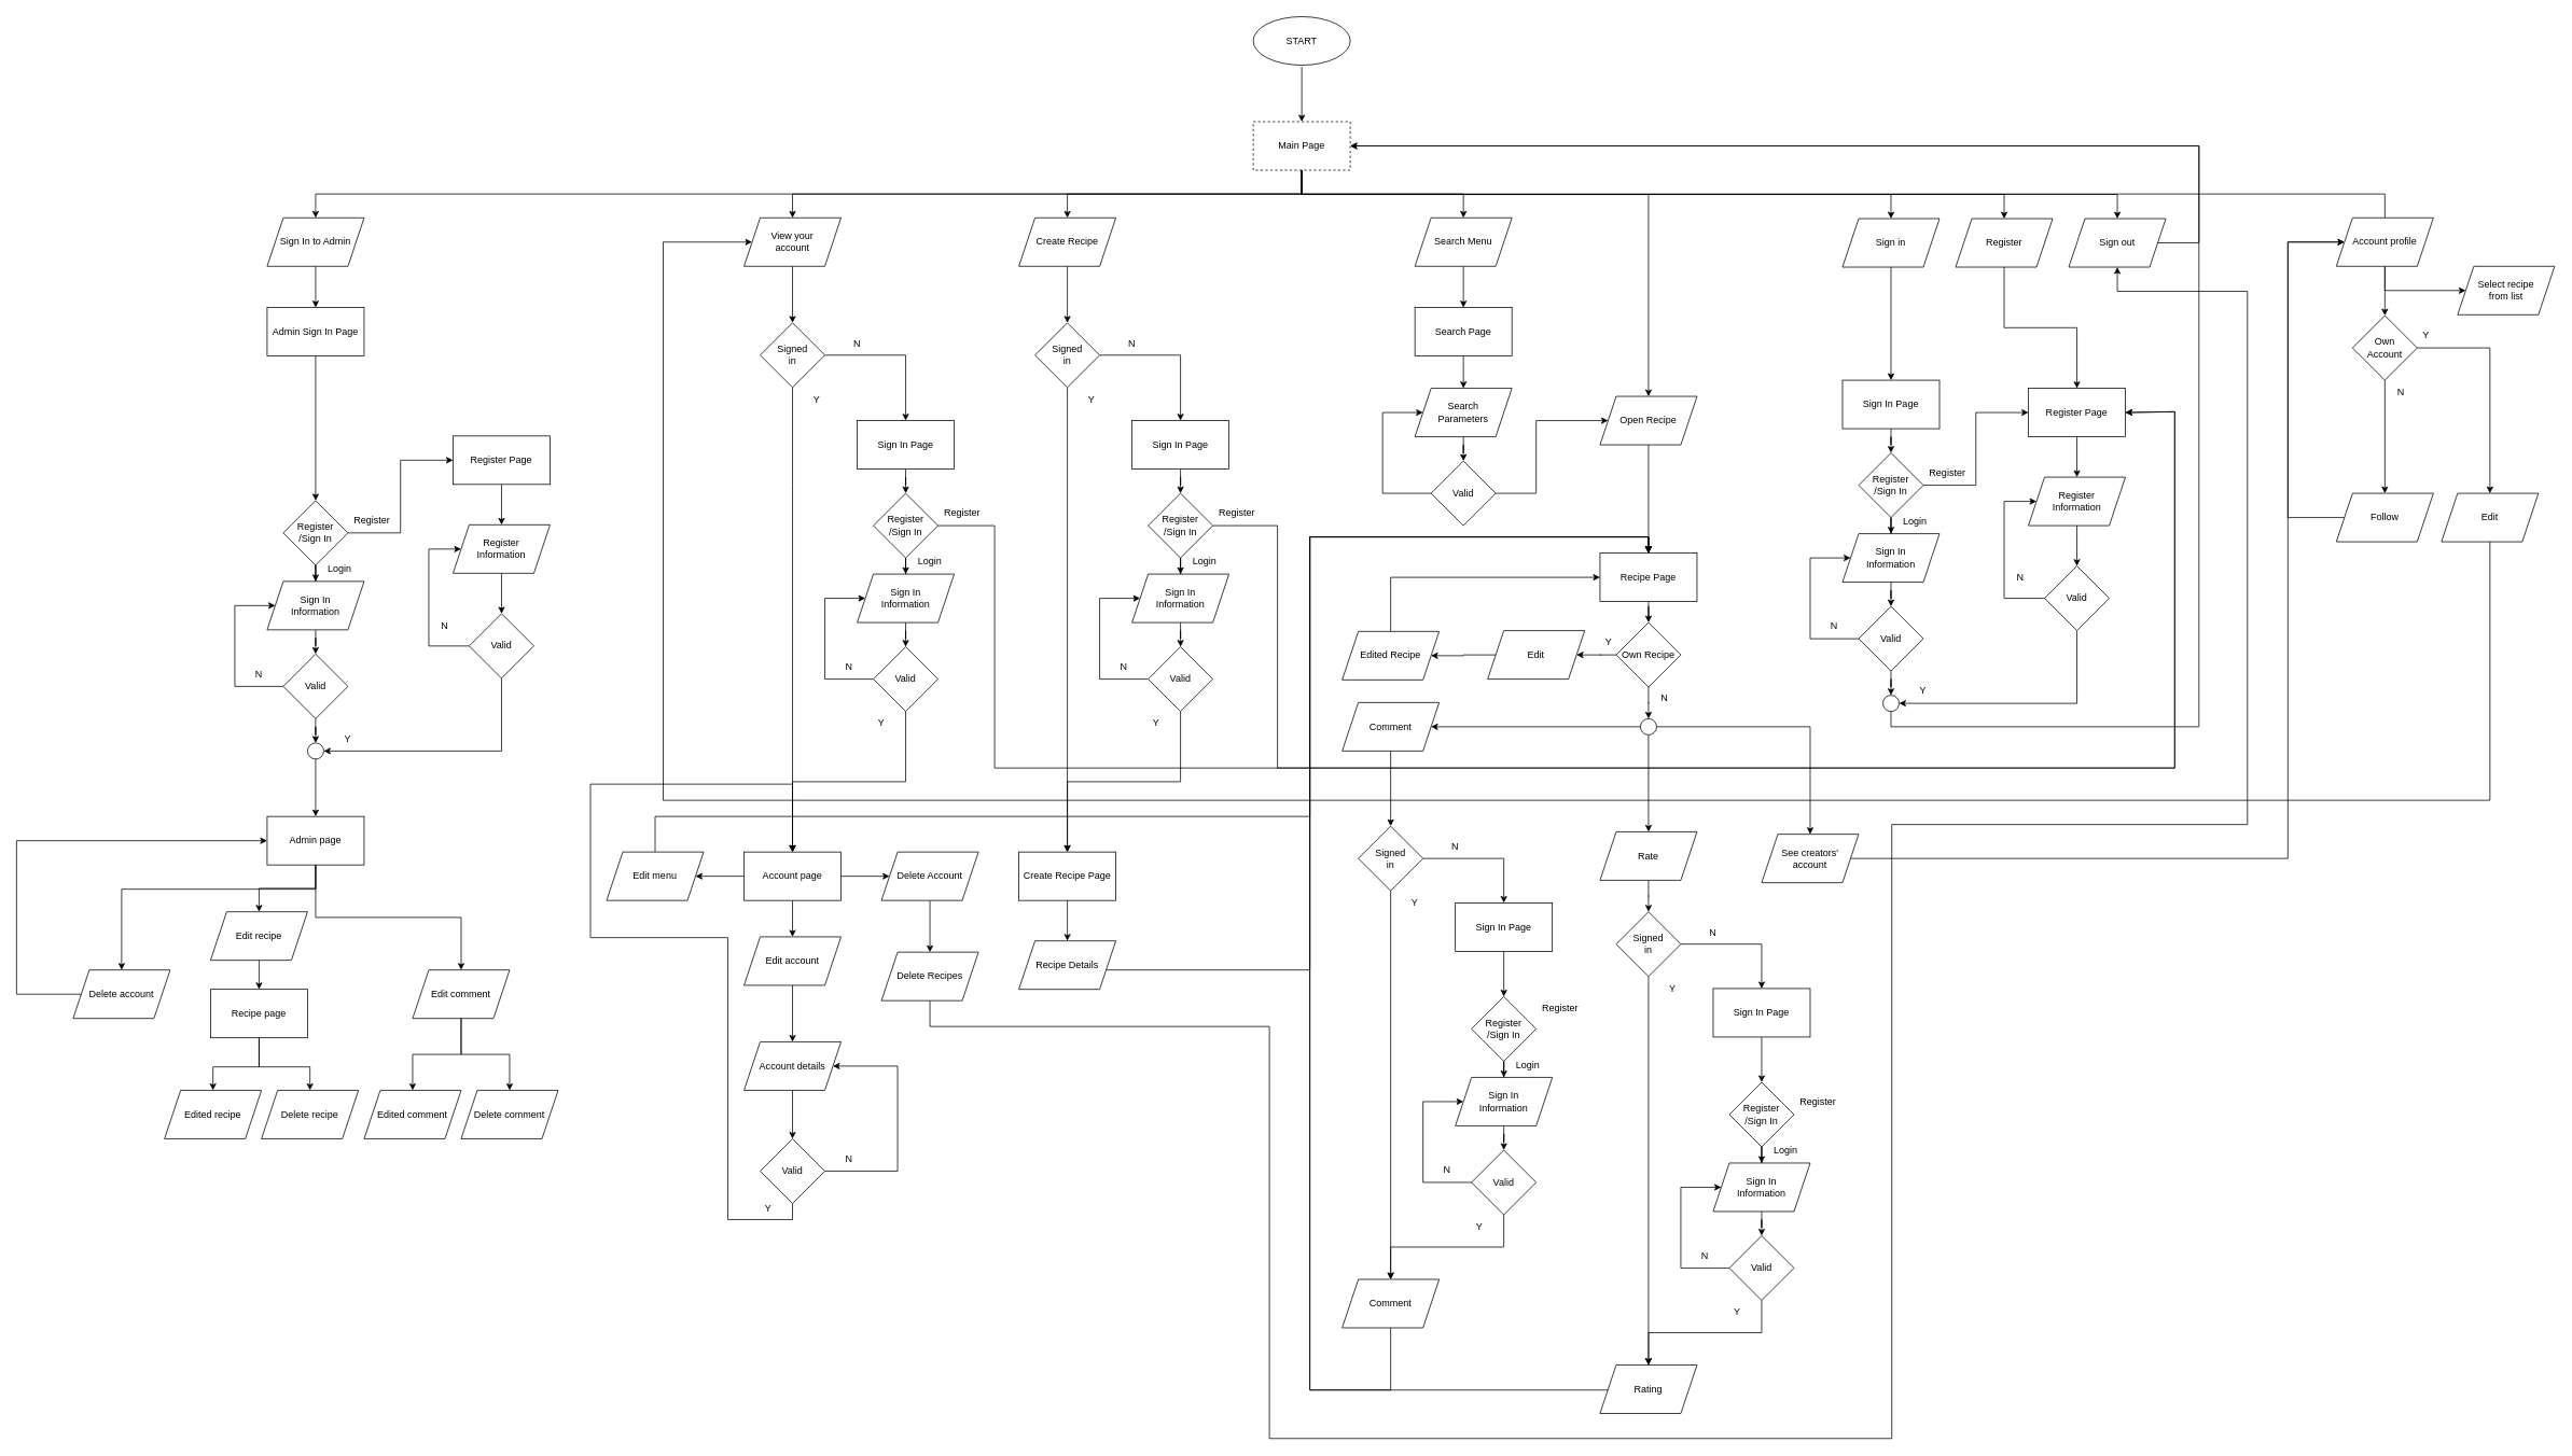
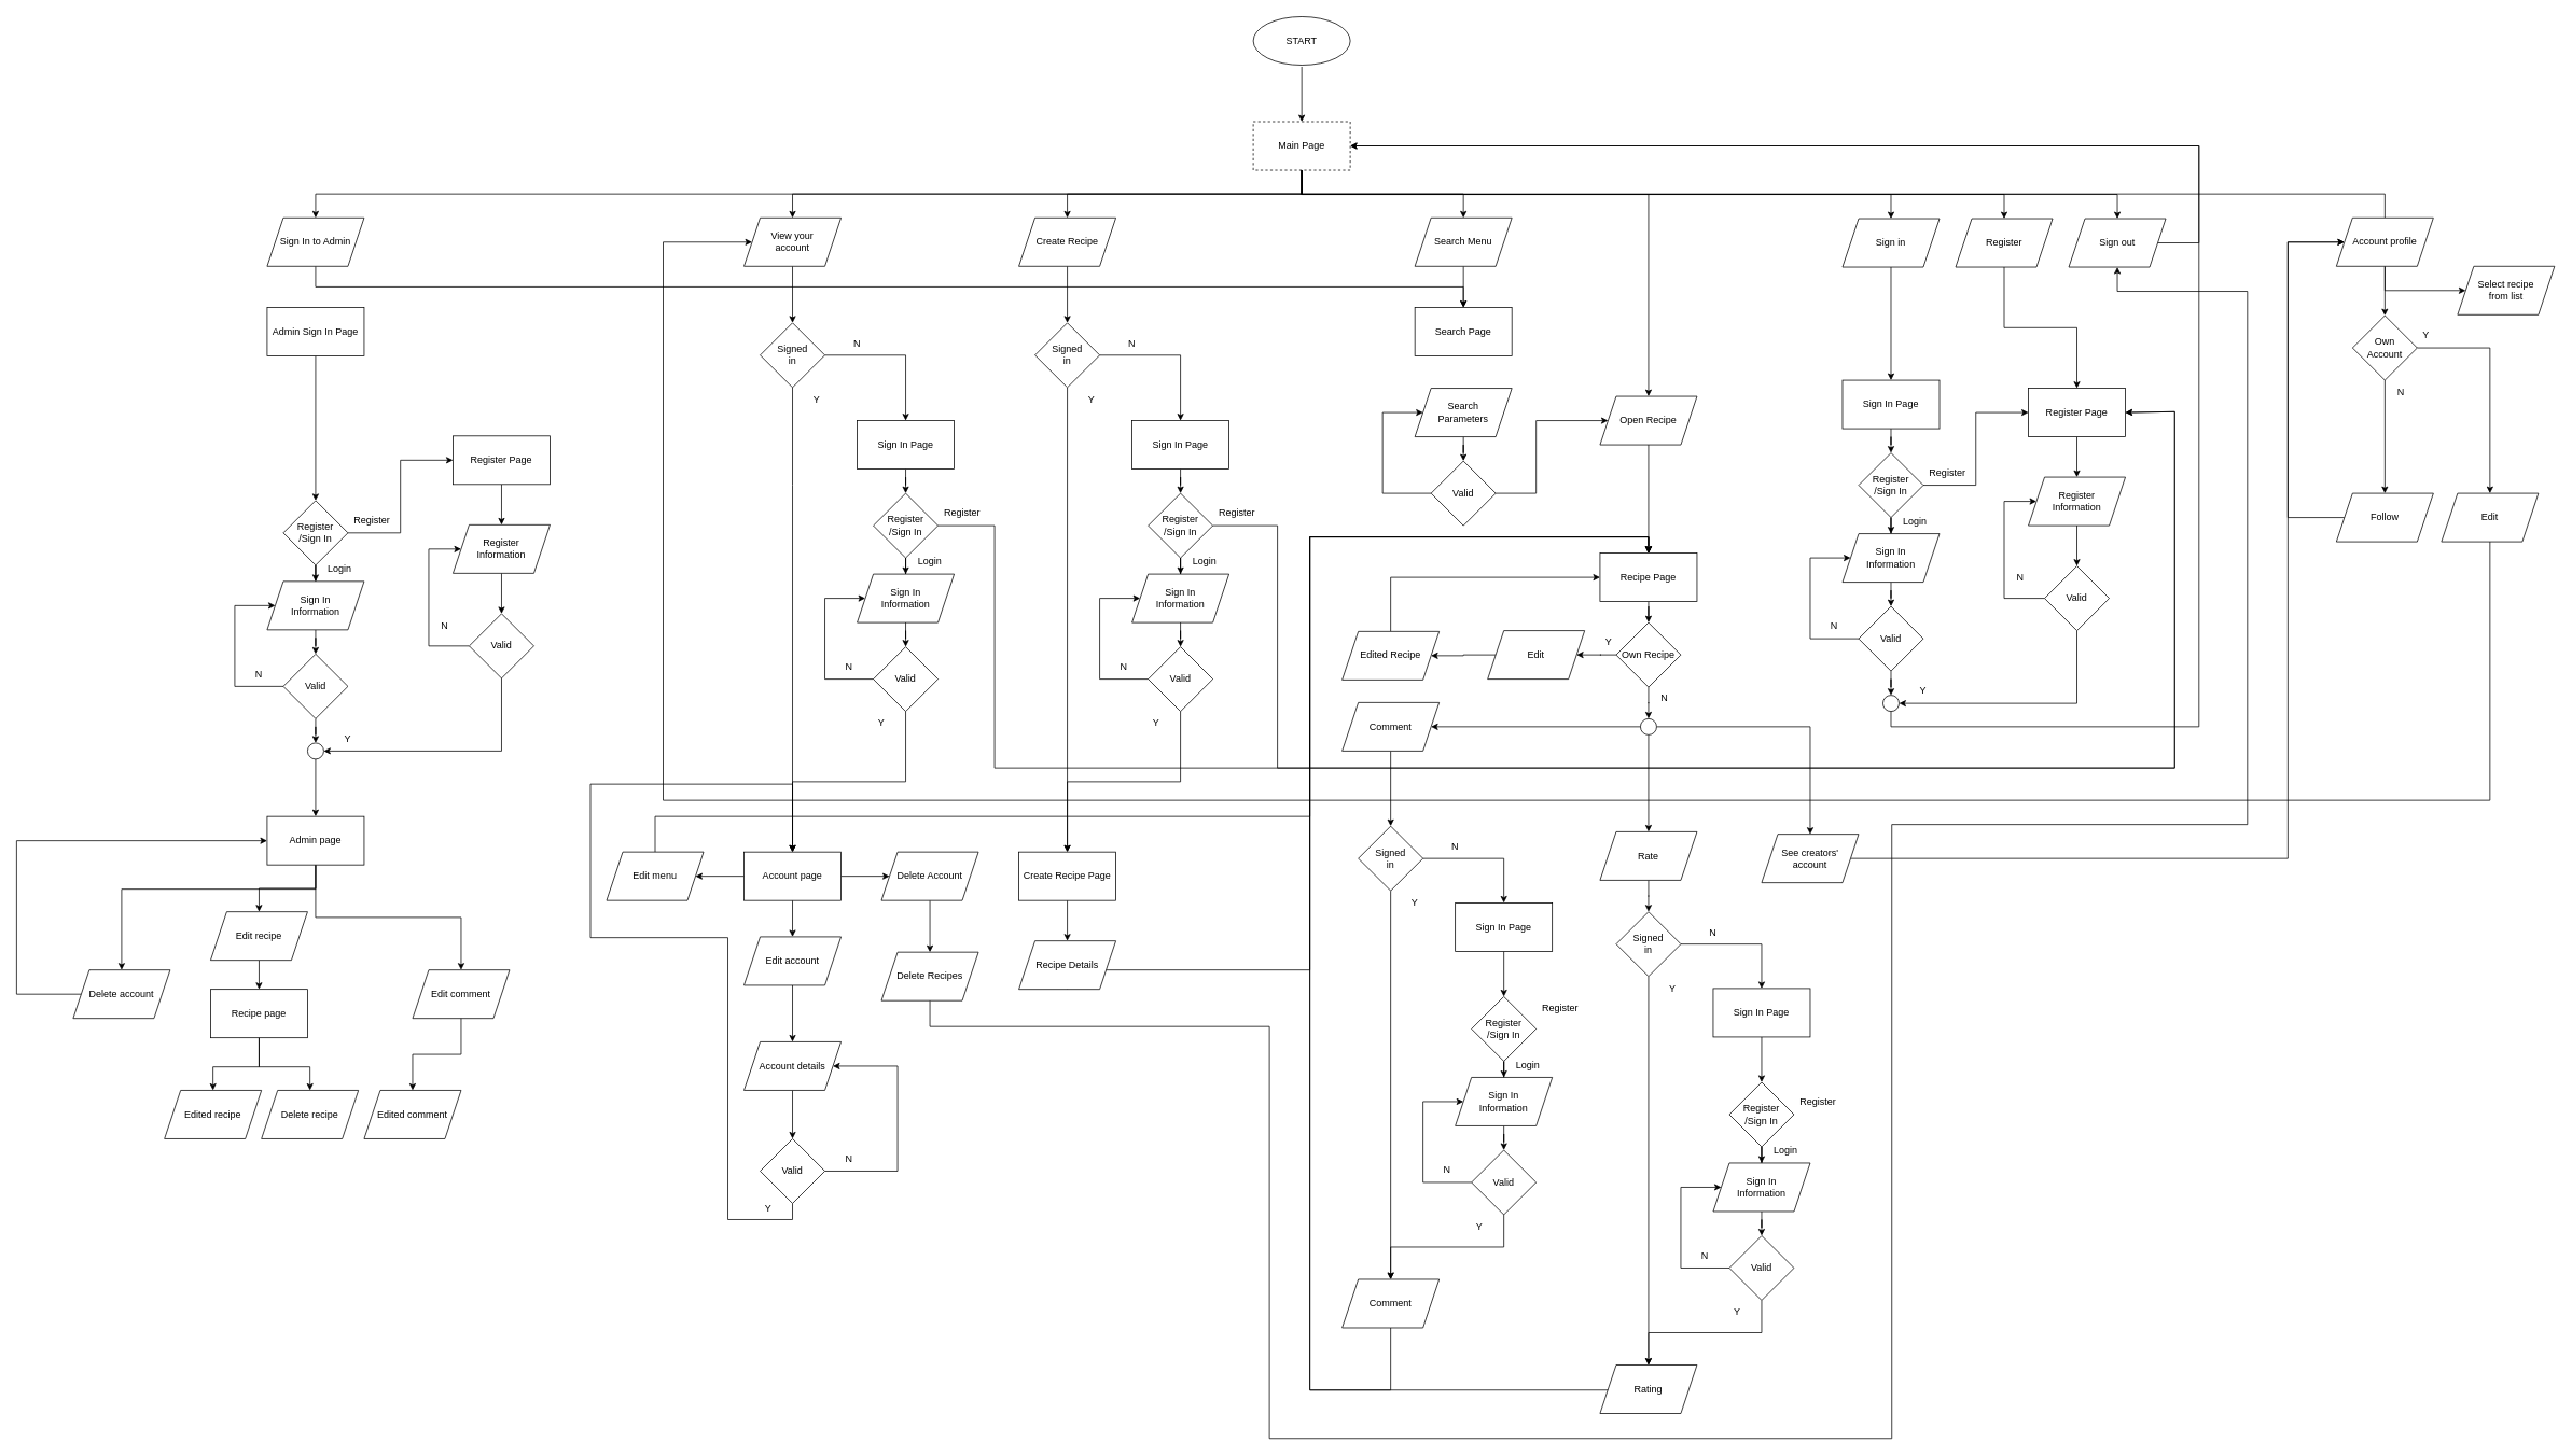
- <mxCell id="107" style="edgeStyle=orthogonalEdgeStyle;rounded=0;orthogonalLoop=1;jettySize=auto;html=1;exitX=0.5;exitY=1;exitDx=0;exitDy=0;entryX=0.5;entryY=0;entryDx=0;entryDy=0;" parent="1" source="108" target="7" edge="1"><mxGeometry relative="1" as="geometry" /></mxCell>
+ <mxCell id="107" style="edgeStyle=orthogonalEdgeStyle;rounded=0;orthogonalLoop=1;jettySize=auto;html=1;exitX=0.5;exitY=1;exitDx=0;exitDy=0;" parent="1" source="108" target="49" edge="1"><mxGeometry relative="1" as="geometry" /></mxCell>
- <mxCell id="48" value="" style="edgeStyle=orthogonalEdgeStyle;rounded=0;orthogonalLoop=1;jettySize=auto;html=1;" parent="1" source="49" target="51" edge="1"><mxGeometry relative="1" as="geometry" /></mxCell>
- <mxCell id="219" style="edgeStyle=orthogonalEdgeStyle;rounded=0;orthogonalLoop=1;jettySize=auto;html=1;exitX=0.5;exitY=1;exitDx=0;exitDy=0;entryX=0.5;entryY=0;entryDx=0;entryDy=0;" parent="1" source="214" target="221" edge="1"><mxGeometry relative="1" as="geometry"><mxPoint x="567" y="1260" as="sourcePoint" /></mxGeometry></mxCell>
- <mxCell id="221" value="Delete comment" style="shape=parallelogram;perimeter=parallelogramPerimeter;whiteSpace=wrap;html=1;fixedSize=1;" parent="1" vertex="1"><mxGeometry x="570" y="1349" width="120" height="60" as="geometry" /></mxCell>
